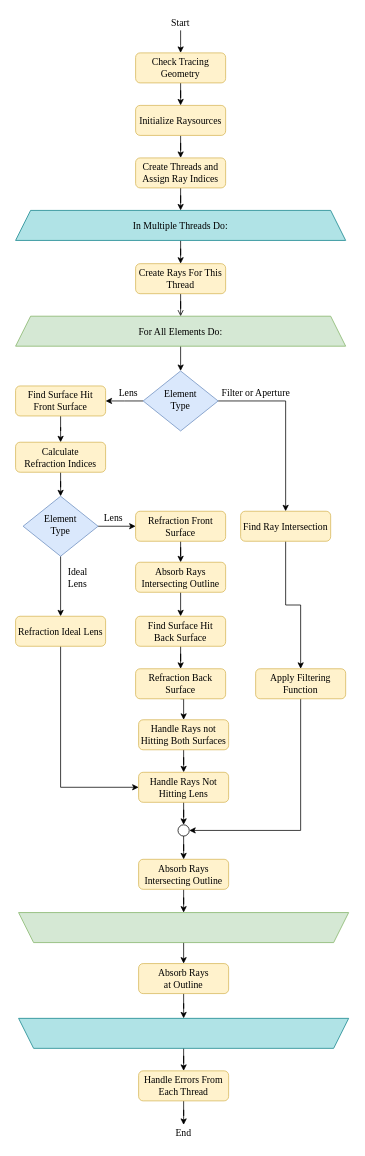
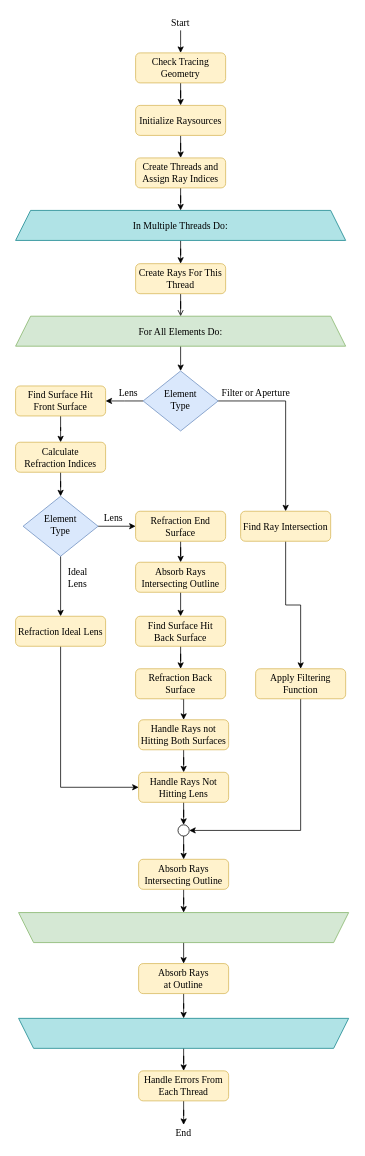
- <mxCell id="18" value="&lt;div style=&quot;font-size: 13px;&quot;&gt;Refraction Front Surface&lt;br style=&quot;font-size: 13px;&quot;&gt;&lt;/div&gt;" style="rounded=1;whiteSpace=wrap;html=1;fontSize=13;glass=0;strokeWidth=1;shadow=0;fillColor=#fff2cc;strokeColor=#d6b656;fontFamily=Times New Roman;fontColor=#000000;" parent="1" vertex="1"><mxGeometry x="180" y="681" width="120" height="40" as="geometry" /></mxCell>
+ <mxCell id="18" value="&lt;div style=&quot;font-size: 13px;&quot;&gt;Refraction End Surface&lt;br style=&quot;font-size: 13px;&quot;&gt;&lt;/div&gt;" style="rounded=1;whiteSpace=wrap;html=1;fontSize=13;glass=0;strokeWidth=1;shadow=0;fillColor=#fff2cc;strokeColor=#d6b656;fontFamily=Times New Roman;fontColor=#000000;" parent="1" vertex="1"><mxGeometry x="180" y="681" width="120" height="40" as="geometry" /></mxCell>
